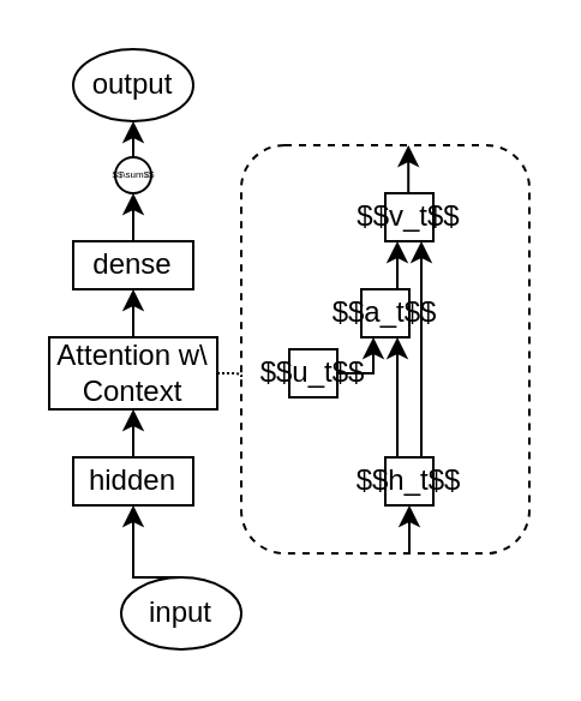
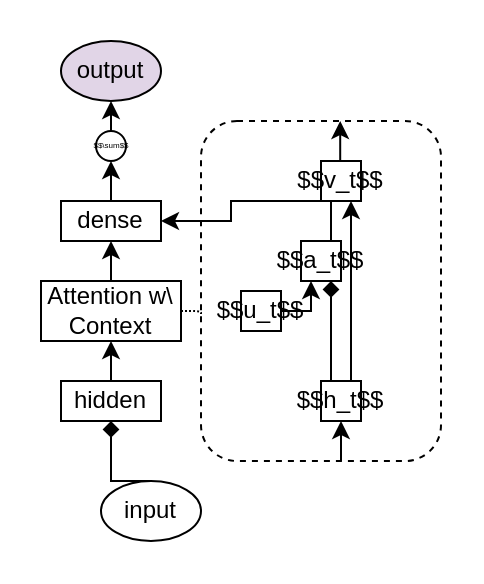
- <mxCell id="12" value="output" style="ellipse;whiteSpace=wrap;html=1;" vertex="1" parent="1"><mxGeometry x="30" y="20" width="50" height="30" as="geometry" /></mxCell>
+ <mxCell id="12" value="output" style="ellipse;whiteSpace=wrap;html=1;fillColor=#e1d5e7;" vertex="1" parent="1"><mxGeometry x="30" y="20" width="50" height="30" as="geometry" /></mxCell>
- <mxCell id="18" style="edgeStyle=orthogonalEdgeStyle;rounded=0;orthogonalLoop=1;jettySize=auto;html=1;exitX=0.75;exitY=0;exitDx=0;exitDy=0;entryX=0.25;entryY=1;entryDx=0;entryDy=0;" edge="1" parent="1" source="20" target="21"><mxGeometry relative="1" as="geometry" /></mxCell>
+ <mxCell id="18" style="edgeStyle=orthogonalEdgeStyle;rounded=0;orthogonalLoop=1;jettySize=auto;html=1;exitX=0.75;exitY=0;exitDx=0;exitDy=0;" edge="1" parent="1" source="20" target="25"><mxGeometry relative="1" as="geometry" /></mxCell>
- <mxCell id="16" style="edgeStyle=orthogonalEdgeStyle;rounded=1;orthogonalLoop=1;jettySize=auto;html=1;exitX=0.25;exitY=0;exitDx=0;exitDy=0;entryX=0.75;entryY=1;entryDx=0;entryDy=0;endArrow=classic;endFill=1;strokeColor=#000000;" edge="1" parent="1" source="17" target="20"><mxGeometry relative="1" as="geometry" /></mxCell>
+ <mxCell id="16" style="edgeStyle=orthogonalEdgeStyle;rounded=1;orthogonalLoop=1;jettySize=auto;html=1;exitX=0.25;exitY=0;exitDx=0;exitDy=0;entryX=0.75;entryY=1;entryDx=0;entryDy=0;endArrow=diamond;endFill=1;strokeColor=#000000;" edge="1" parent="1" source="17" target="20"><mxGeometry relative="1" as="geometry" /></mxCell>
- <mxCell id="2" style="edgeStyle=orthogonalEdgeStyle;rounded=0;orthogonalLoop=1;jettySize=auto;html=1;exitX=0.5;exitY=0;exitDx=0;exitDy=0;entryX=0.5;entryY=1;entryDx=0;entryDy=0;" edge="1" parent="1" source="3" target="5"><mxGeometry relative="1" as="geometry" /></mxCell>
+ <mxCell id="2" style="edgeStyle=orthogonalEdgeStyle;rounded=0;orthogonalLoop=1;jettySize=auto;html=1;exitX=0.5;exitY=0;exitDx=0;exitDy=0;entryX=0.5;entryY=1;entryDx=0;entryDy=0;endArrow=diamond;" edge="1" parent="1" source="3" target="5"><mxGeometry relative="1" as="geometry" /></mxCell>
